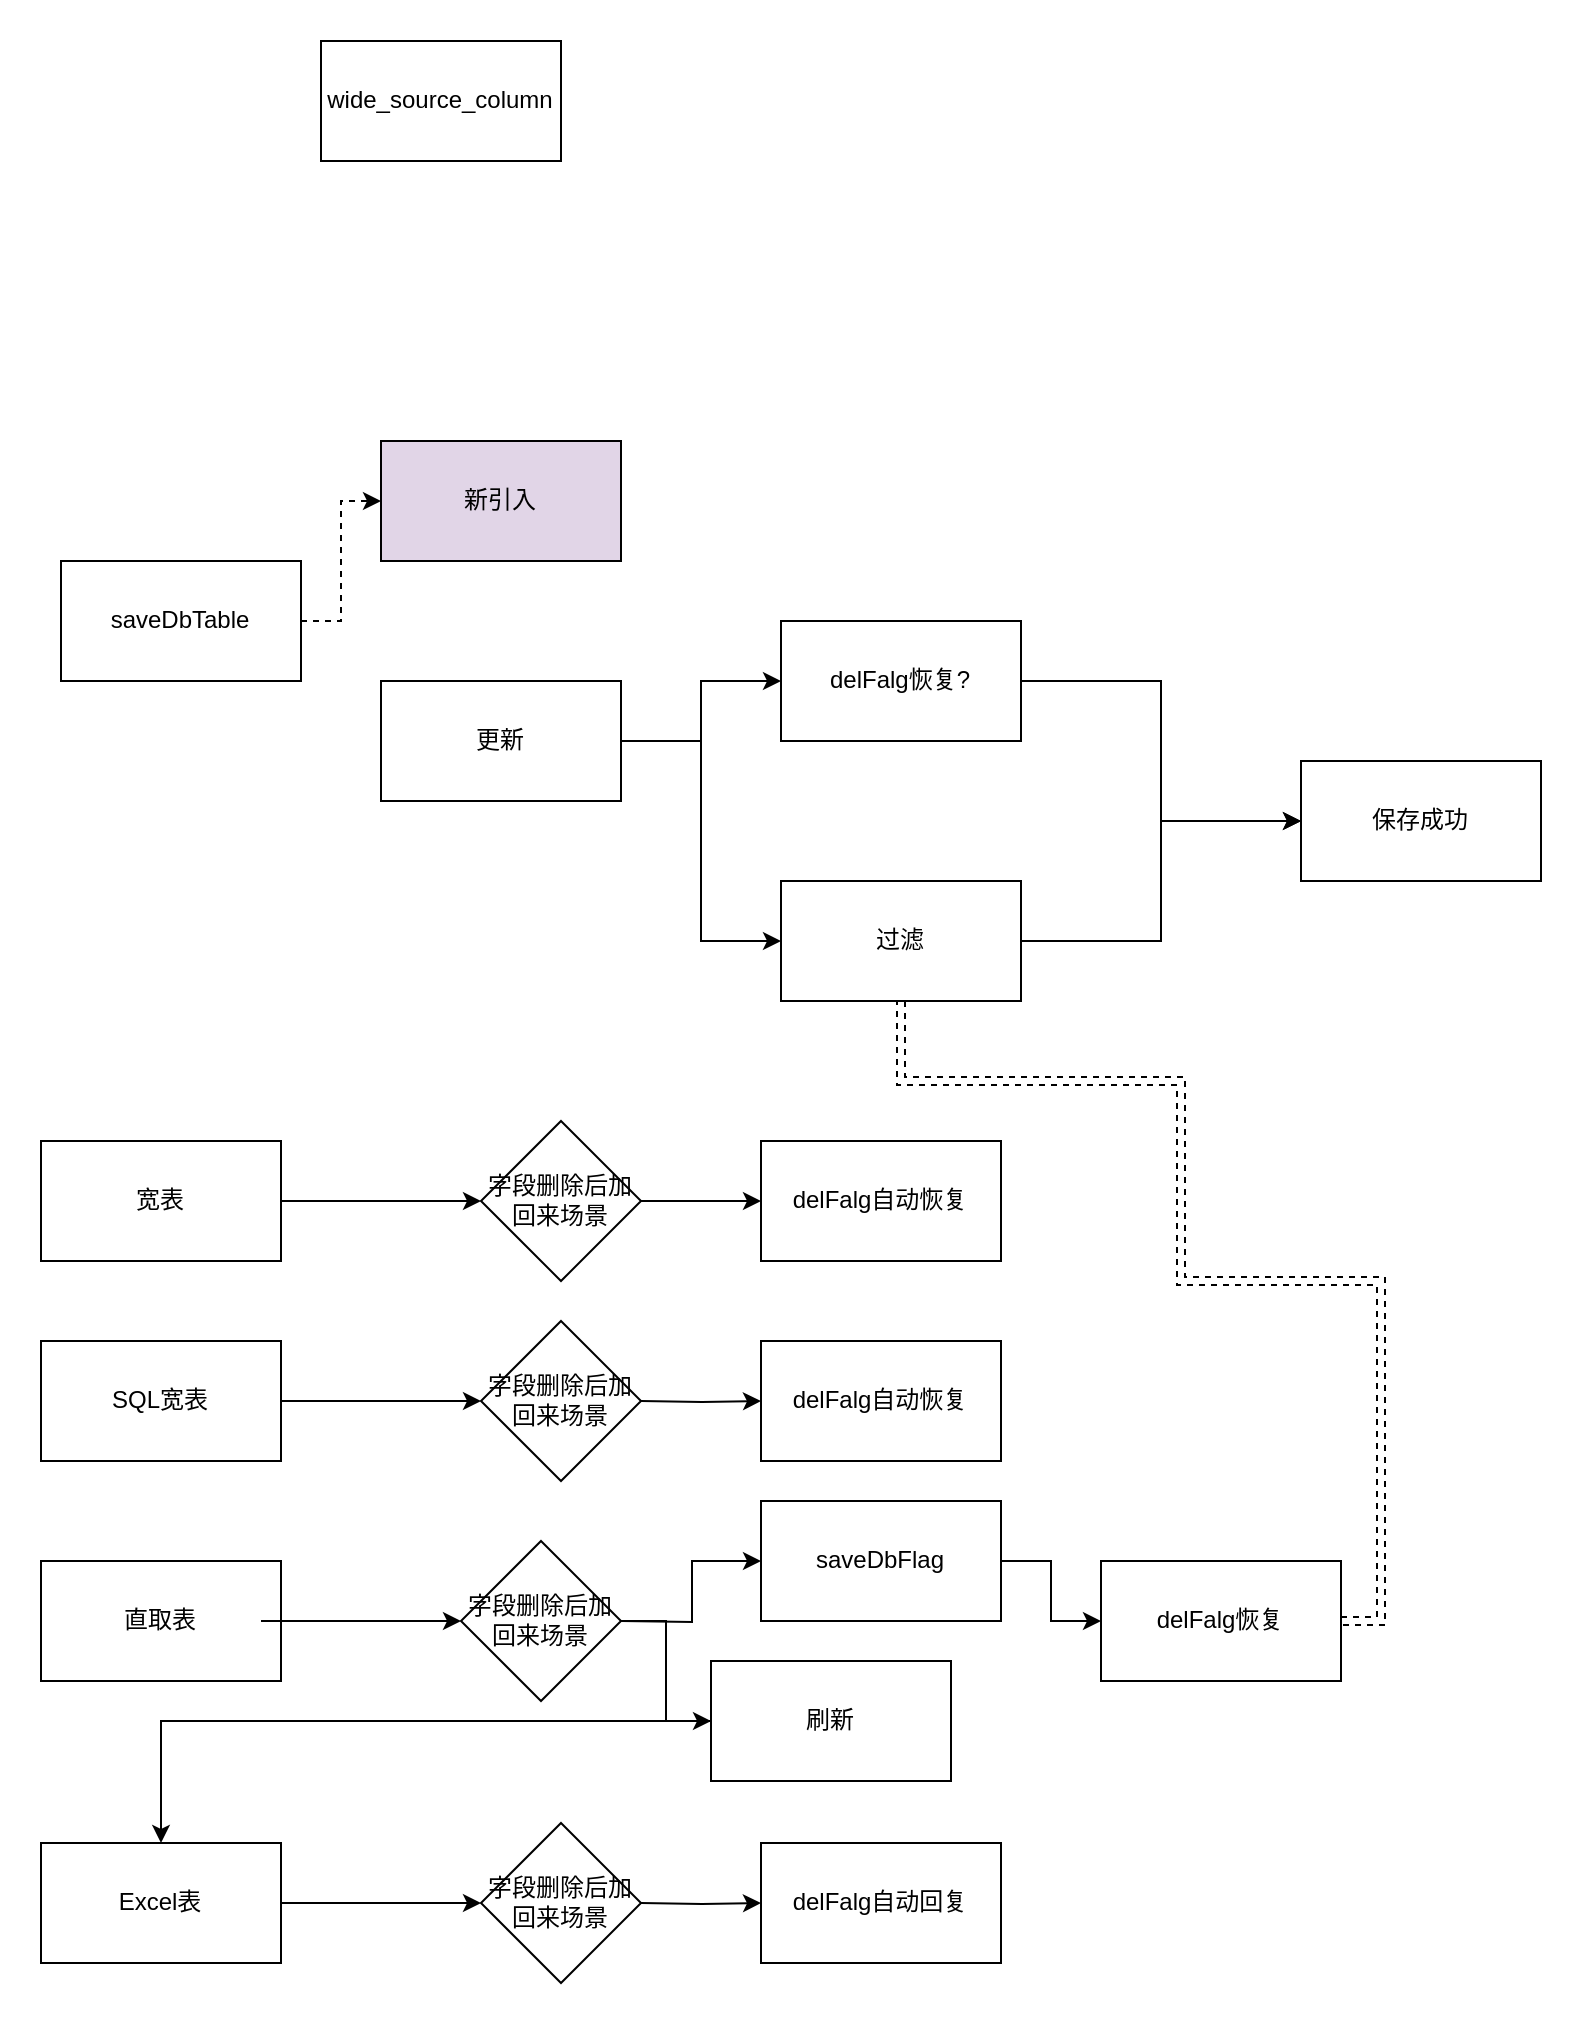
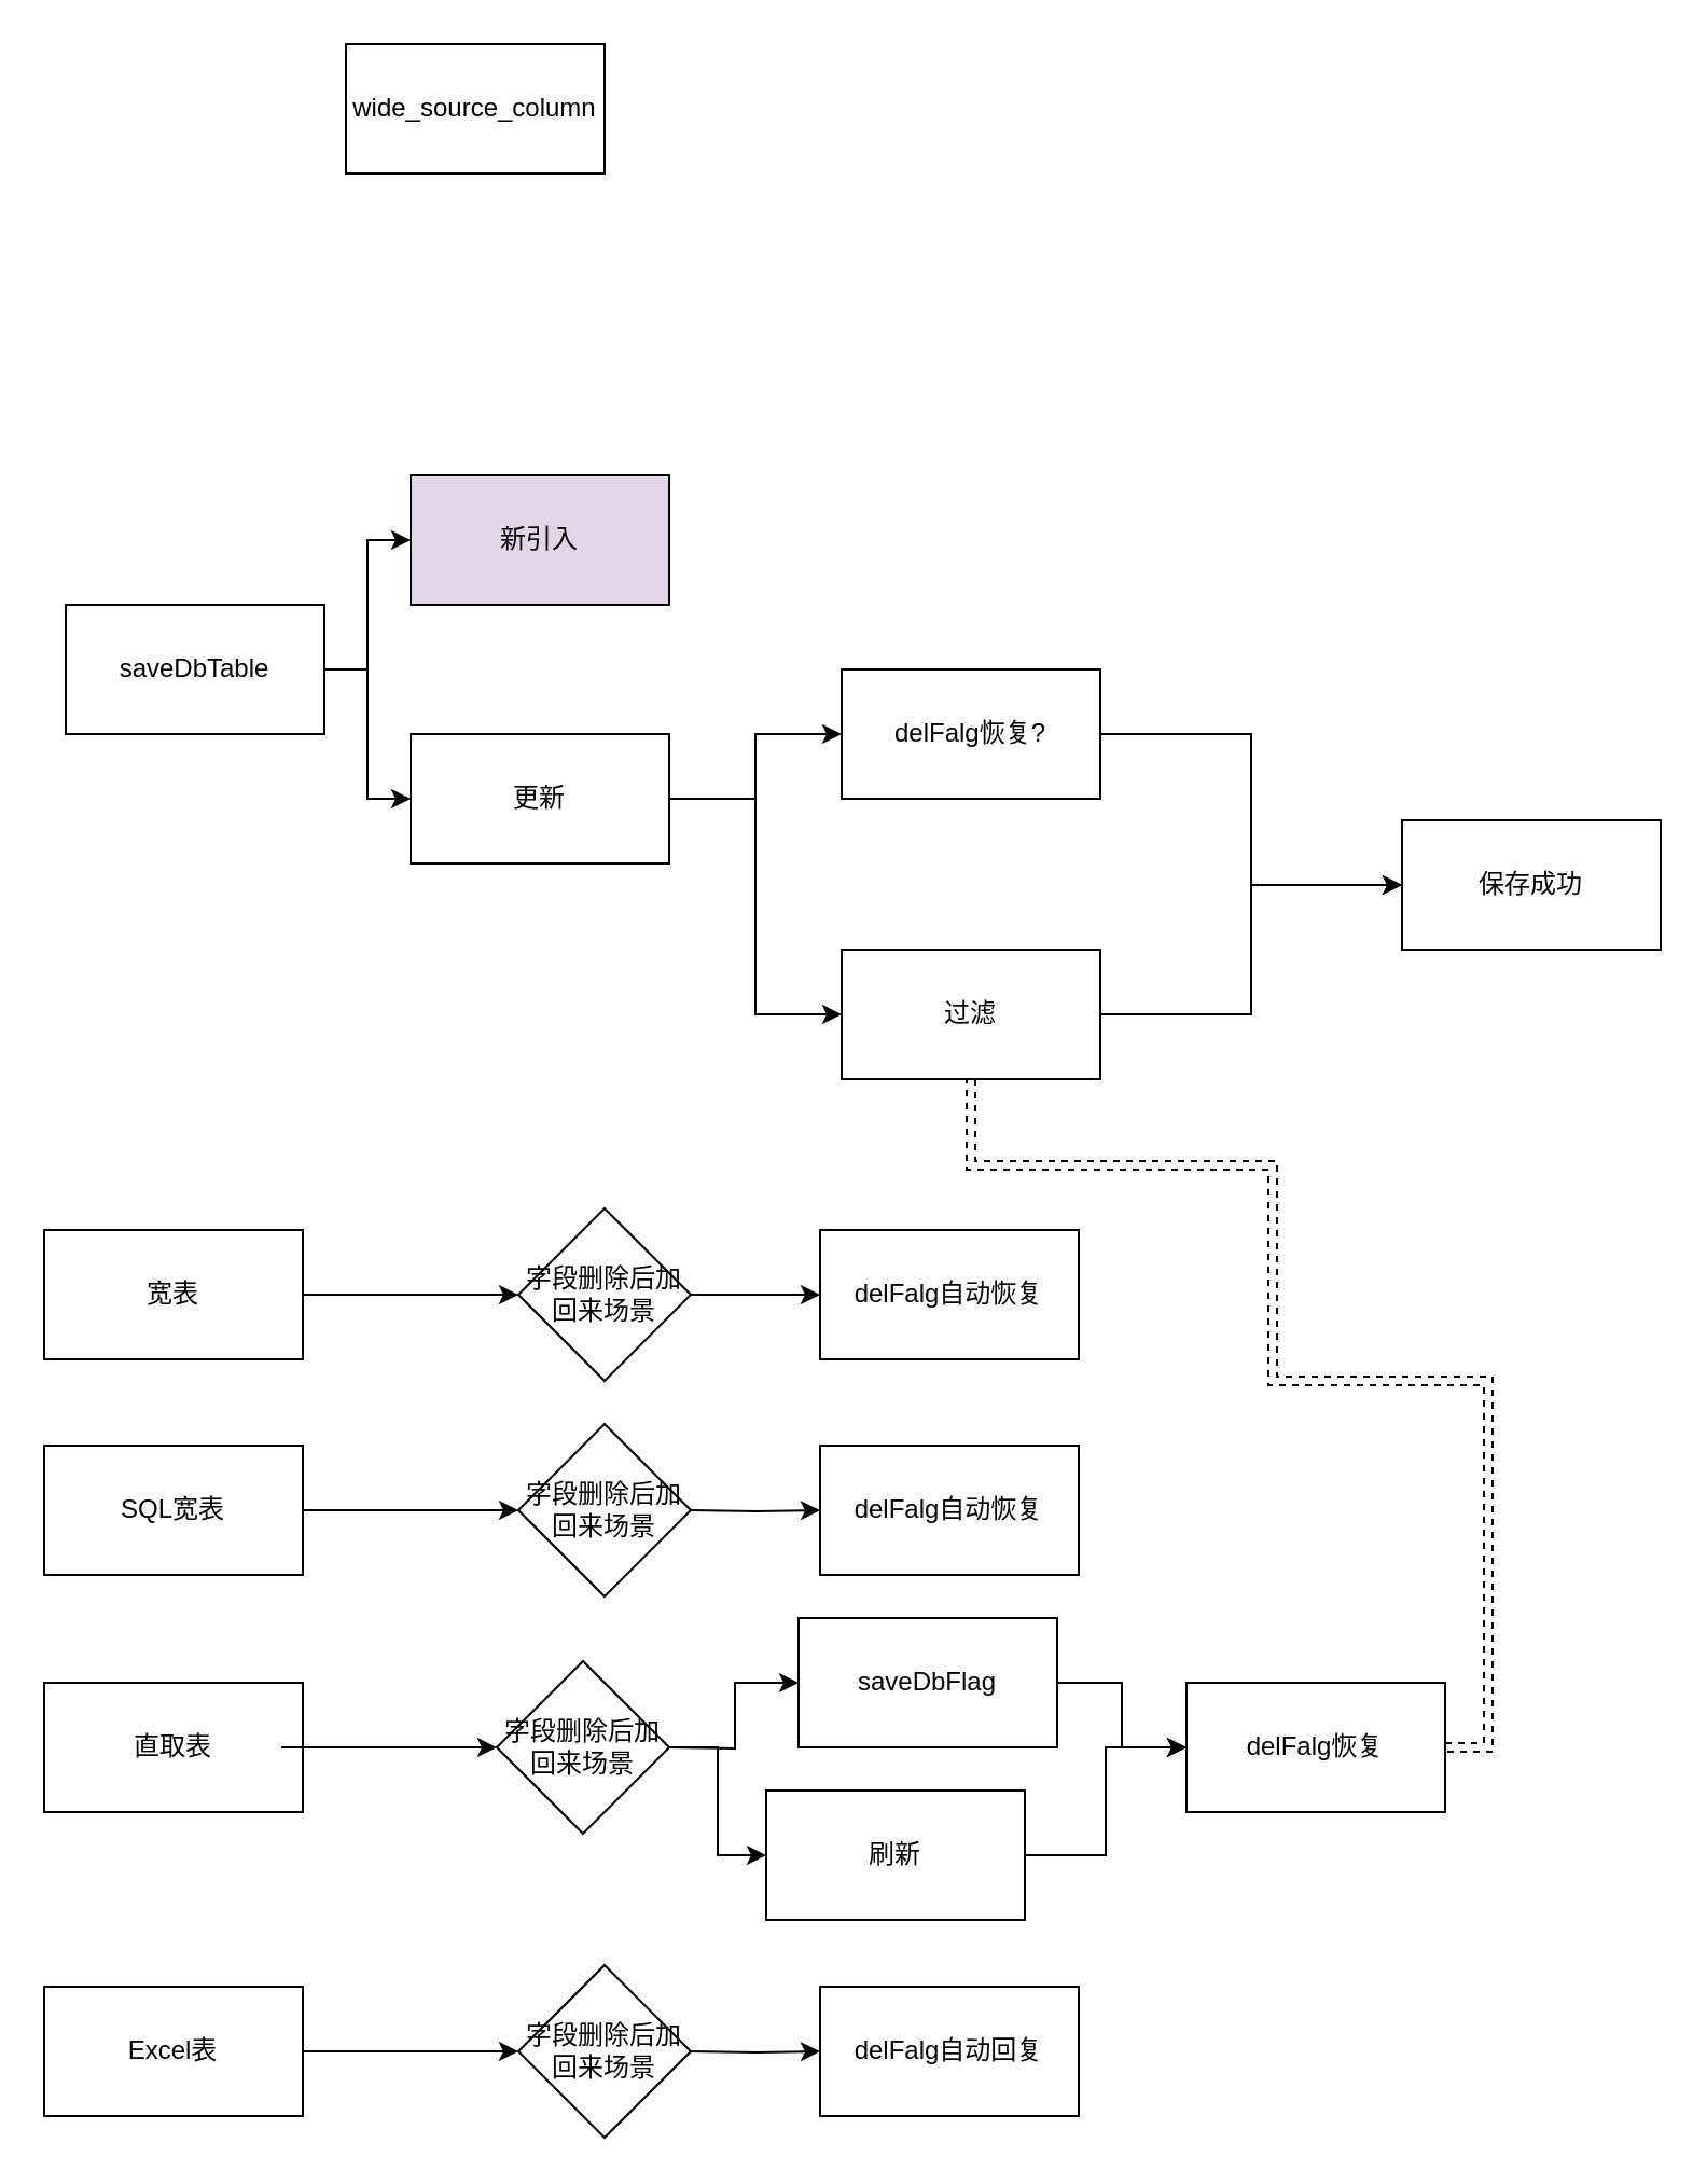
- <mxCell id="2" style="edgeStyle=orthogonalEdgeStyle;rounded=0;orthogonalLoop=1;jettySize=auto;html=1;exitX=1;exitY=0.5;exitDx=0;exitDy=0;entryX=0;entryY=0.5;entryDx=0;entryDy=0;dashed=1;" edge="1" parent="1" source="4" target="11"><mxGeometry relative="1" as="geometry" /></mxCell>
+ <mxCell id="2" style="edgeStyle=orthogonalEdgeStyle;rounded=0;orthogonalLoop=1;jettySize=auto;html=1;exitX=1;exitY=0.5;exitDx=0;exitDy=0;entryX=0;entryY=0.5;entryDx=0;entryDy=0;" edge="1" parent="1" source="4" target="11"><mxGeometry relative="1" as="geometry" /></mxCell>
+ <mxCell id="3" style="edgeStyle=orthogonalEdgeStyle;rounded=0;orthogonalLoop=1;jettySize=auto;html=1;exitX=1;exitY=0.5;exitDx=0;exitDy=0;entryX=0;entryY=0.5;entryDx=0;entryDy=0;" edge="1" parent="1" source="4" target="10"><mxGeometry relative="1" as="geometry" /></mxCell>
- <mxCell id="30" value="saveDbFlag" style="whiteSpace=wrap;html=1;rounded=0;" vertex="1" parent="1"><mxGeometry x="380" y="750" width="120" height="60" as="geometry" /></mxCell>
+ <mxCell id="30" value="saveDbFlag" style="whiteSpace=wrap;html=1;rounded=0;" vertex="1" parent="1"><mxGeometry x="370" y="750" width="120" height="60" as="geometry" /></mxCell>
- <mxCell id="37" style="edgeStyle=orthogonalEdgeStyle;rounded=0;orthogonalLoop=1;jettySize=auto;html=1;" edge="1" parent="1" source="38" target="19"><mxGeometry relative="1" as="geometry" /></mxCell>
+ <mxCell id="37" style="edgeStyle=orthogonalEdgeStyle;rounded=0;orthogonalLoop=1;jettySize=auto;html=1;entryX=0;entryY=0.5;entryDx=0;entryDy=0;" edge="1" parent="1" source="38" target="39"><mxGeometry relative="1" as="geometry" /></mxCell>
